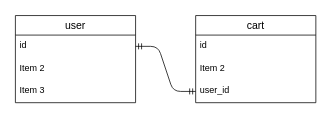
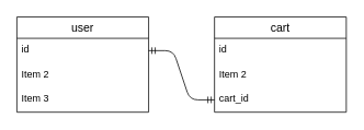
- <mxCell id="9" value="user_id" style="text;strokeColor=none;fillColor=none;spacingLeft=4;spacingRight=4;overflow=hidden;rotatable=0;points=[[0,0.5],[1,0.5]];portConstraint=eastwest;fontSize=12;" vertex="1" parent="6"><mxGeometry y="86" width="160" height="30" as="geometry" /></mxCell>
+ <mxCell id="9" value="cart_id" style="text;strokeColor=none;fillColor=none;spacingLeft=4;spacingRight=4;overflow=hidden;rotatable=0;points=[[0,0.5],[1,0.5]];portConstraint=eastwest;fontSize=12;" vertex="1" parent="6"><mxGeometry y="86" width="160" height="30" as="geometry" /></mxCell>
